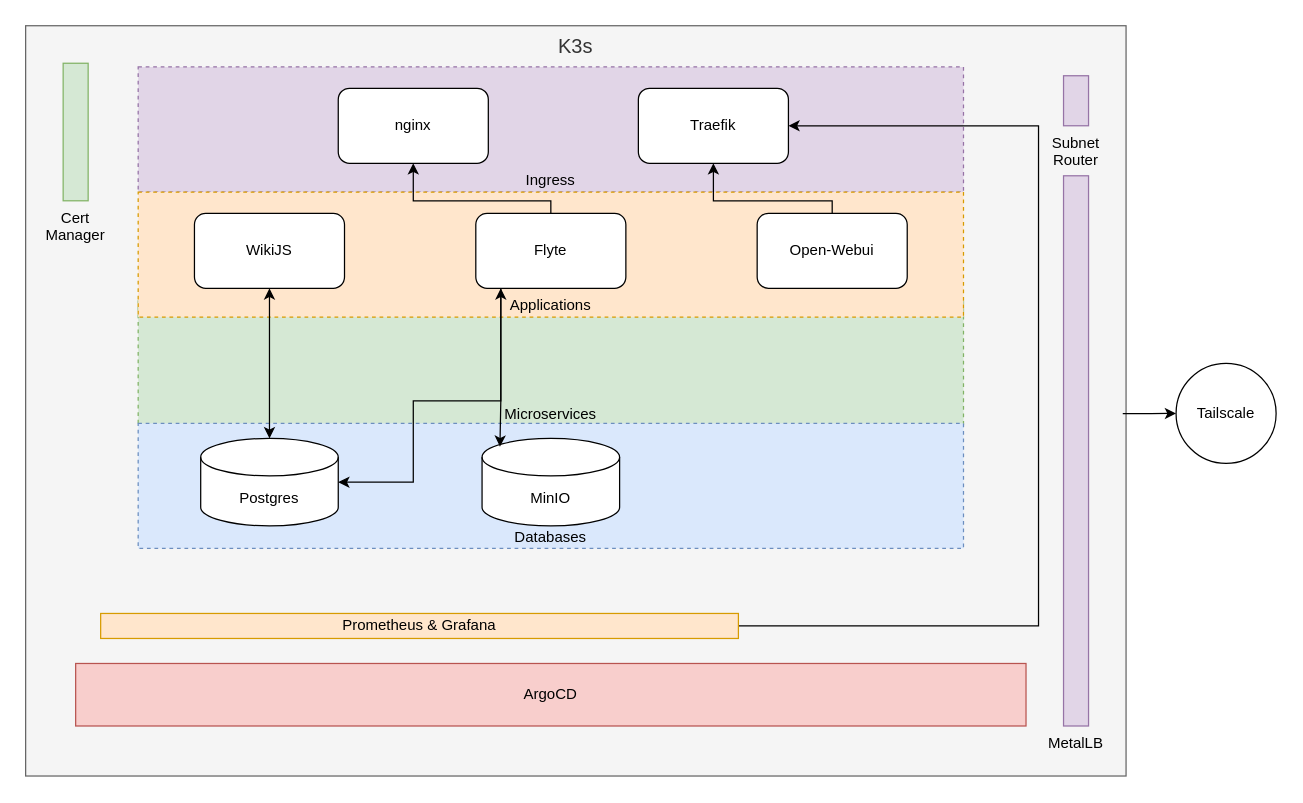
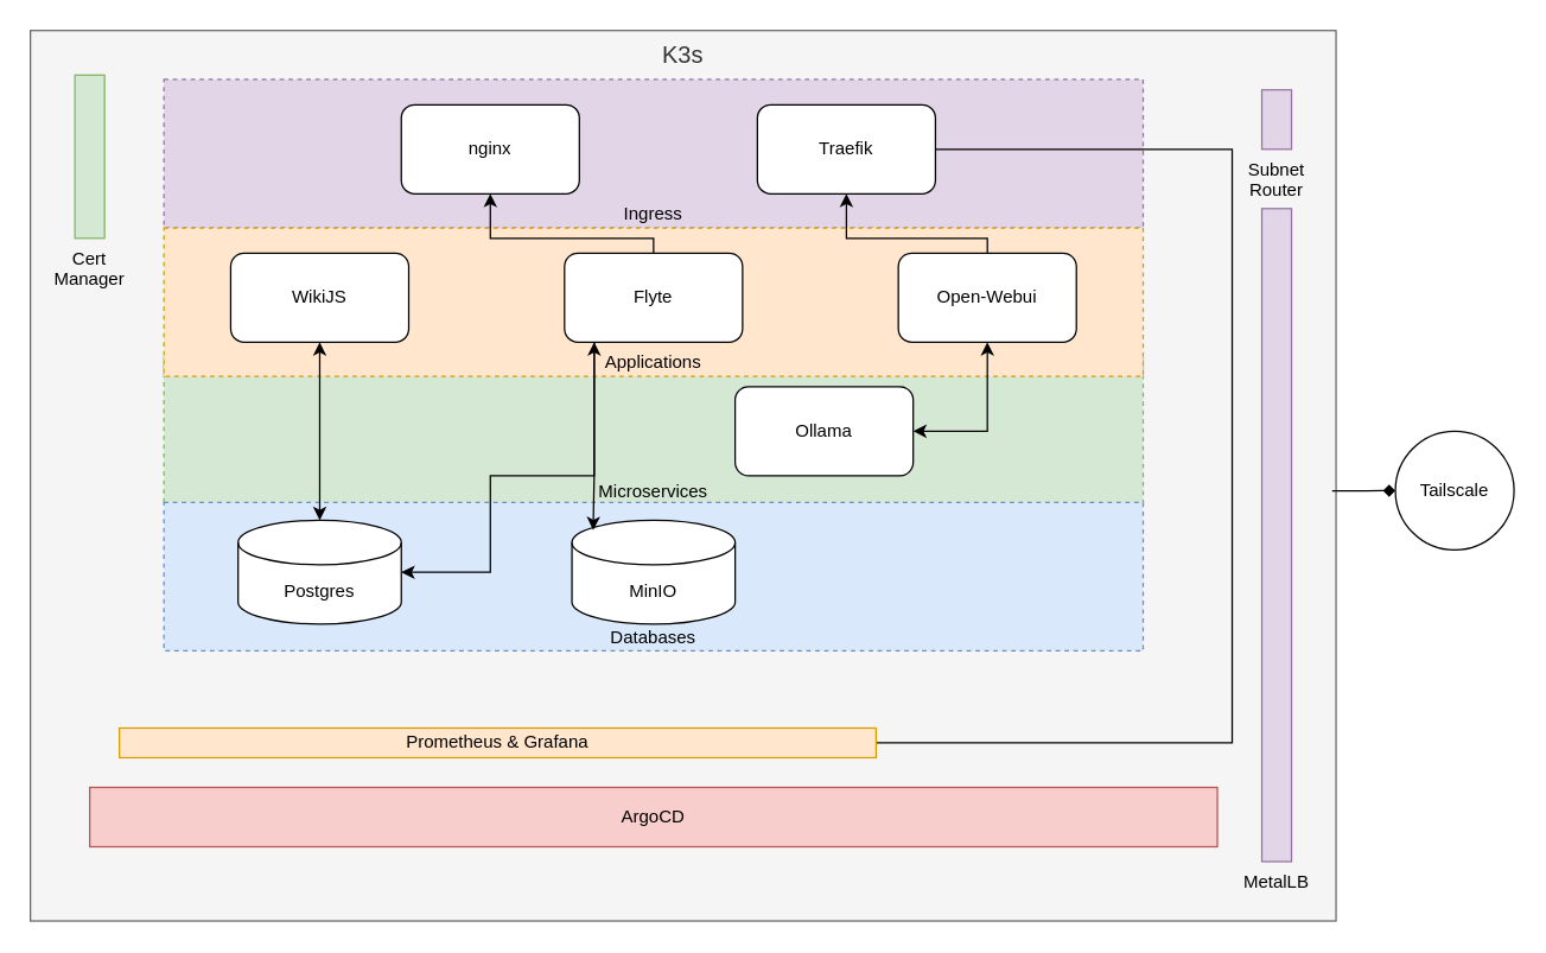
- <mxCell id="10" style="edgeStyle=orthogonalEdgeStyle;rounded=0;orthogonalLoop=1;jettySize=auto;html=1;entryX=1;entryY=0.5;entryDx=0;entryDy=0;" parent="1" source="11" target="26" edge="1"><mxGeometry relative="1" as="geometry"><Array as="points"><mxPoint x="830" y="500" /><mxPoint x="830" y="100" /></Array></mxGeometry></mxCell>
+ <mxCell id="10" style="edgeStyle=orthogonalEdgeStyle;rounded=0;orthogonalLoop=1;jettySize=auto;html=1;entryX=1;entryY=0.5;entryDx=0;entryDy=0;endArrow=none;" parent="1" source="11" target="26" edge="1"><mxGeometry relative="1" as="geometry"><Array as="points"><mxPoint x="830" y="500" /><mxPoint x="830" y="100" /></Array></mxGeometry></mxCell>
+ <mxCell id="16" style="edgeStyle=orthogonalEdgeStyle;rounded=0;orthogonalLoop=1;jettySize=auto;html=1;entryX=1;entryY=0.5;entryDx=0;entryDy=0;startArrow=classic;startFill=1;" parent="1" source="18" target="20" edge="1"><mxGeometry relative="1" as="geometry" /></mxCell>
+ <mxCell id="20" value="Ollama" style="rounded=1;whiteSpace=wrap;html=1;" parent="1" vertex="1"><mxGeometry x="495" y="260" width="120" height="60" as="geometry" /></mxCell>
- <mxCell id="7" style="edgeStyle=orthogonalEdgeStyle;rounded=0;orthogonalLoop=1;jettySize=auto;html=1;entryX=0;entryY=0.5;entryDx=0;entryDy=0;exitX=0.997;exitY=0.517;exitDx=0;exitDy=0;exitPerimeter=0;" parent="1" source="2" target="8" edge="1"><mxGeometry relative="1" as="geometry" /></mxCell>
+ <mxCell id="7" style="edgeStyle=orthogonalEdgeStyle;rounded=0;orthogonalLoop=1;jettySize=auto;html=1;entryX=0;entryY=0.5;entryDx=0;entryDy=0;exitX=0.997;exitY=0.517;exitDx=0;exitDy=0;exitPerimeter=0;endArrow=diamond;" parent="1" source="2" target="8" edge="1"><mxGeometry relative="1" as="geometry" /></mxCell>
- <mxCell id="9" value="ArgoCD" style="rounded=0;whiteSpace=wrap;html=1;fillColor=#f8cecc;strokeColor=#b85450;" parent="1" vertex="1"><mxGeometry x="60" y="530" width="760" height="50" as="geometry" /></mxCell>
+ <mxCell id="9" value="ArgoCD" style="rounded=0;whiteSpace=wrap;html=1;fillColor=#f8cecc;strokeColor=#b85450;" parent="1" vertex="1"><mxGeometry x="60" y="530" width="760" height="40" as="geometry" /></mxCell>
